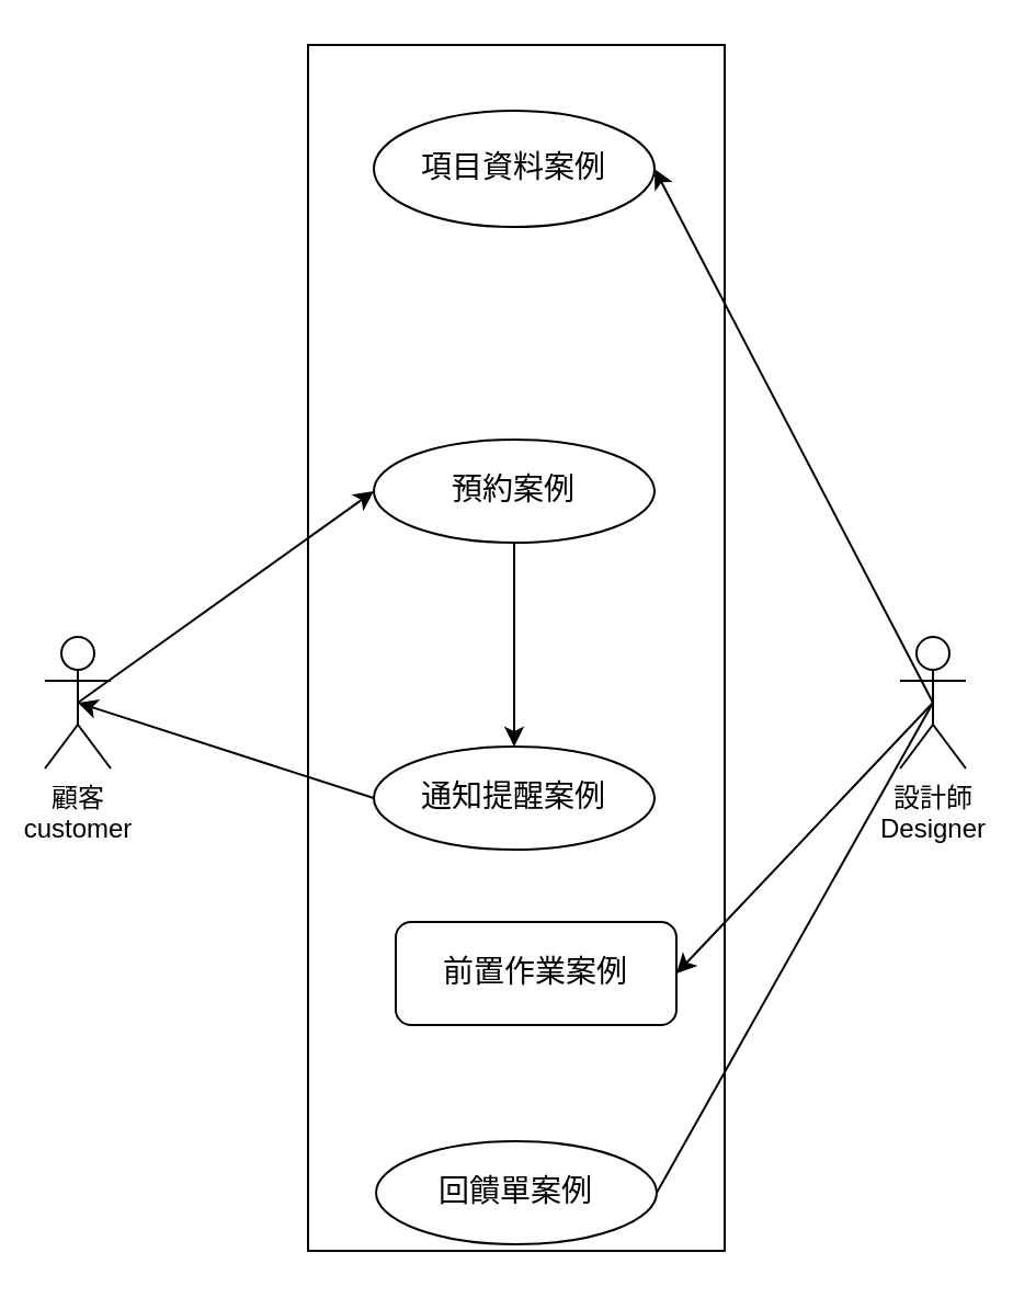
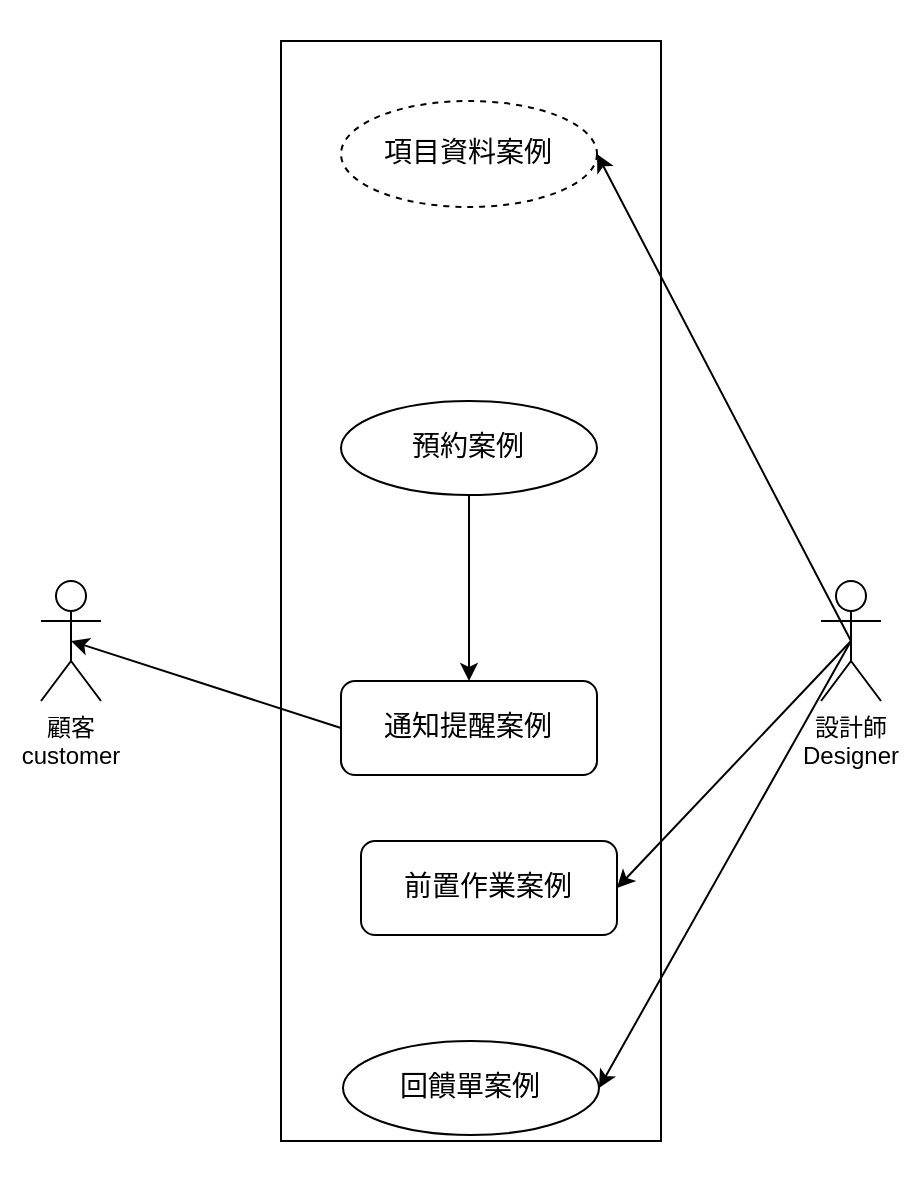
- <mxCell id="7" value="&lt;div style=&quot;font-family: Consolas, &amp;quot;Courier New&amp;quot;, monospace; font-size: 14px; line-height: 19px;&quot;&gt;&lt;div style=&quot;line-height: 19px;&quot;&gt;項目資料案例&lt;/div&gt;&lt;/div&gt;" style="ellipse;whiteSpace=wrap;html=1;fillColor=none;labelBackgroundColor=none;fontColor=default;strokeColor=default;" parent="1" vertex="1"><mxGeometry x="170" y="50" width="128" height="53" as="geometry" /></mxCell>
+ <mxCell id="7" value="&lt;div style=&quot;font-family: Consolas, &amp;quot;Courier New&amp;quot;, monospace; font-size: 14px; line-height: 19px;&quot;&gt;&lt;div style=&quot;line-height: 19px;&quot;&gt;項目資料案例&lt;/div&gt;&lt;/div&gt;" style="ellipse;whiteSpace=wrap;html=1;fillColor=none;labelBackgroundColor=none;fontColor=default;strokeColor=default;dashed=1;" parent="1" vertex="1"><mxGeometry x="170" y="50" width="128" height="53" as="geometry" /></mxCell>
- <mxCell id="13" style="edgeStyle=none;html=1;exitX=0.5;exitY=0.5;exitDx=0;exitDy=0;exitPerimeter=0;entryX=0;entryY=0.5;entryDx=0;entryDy=0;startArrow=none;startFill=0;endArrow=classic;endFill=1;labelBackgroundColor=none;fontColor=default;strokeColor=default;" parent="1" source="14" target="9" edge="1"><mxGeometry relative="1" as="geometry" /></mxCell>
- <mxCell id="11" value="&lt;div style=&quot;font-family: Consolas, &amp;quot;Courier New&amp;quot;, monospace; font-size: 14px; line-height: 19px;&quot;&gt;&lt;div style=&quot;line-height: 19px;&quot;&gt;通知提醒案例&lt;/div&gt;&lt;/div&gt;" style="ellipse;whiteSpace=wrap;html=1;fillColor=none;labelBackgroundColor=none;fontColor=default;strokeColor=default;" parent="1" vertex="1"><mxGeometry x="170" y="340" width="128" height="47" as="geometry" /></mxCell>
+ <mxCell id="11" value="&lt;div style=&quot;font-family: Consolas, &amp;quot;Courier New&amp;quot;, monospace; font-size: 14px; line-height: 19px;&quot;&gt;&lt;div style=&quot;line-height: 19px;&quot;&gt;通知提醒案例&lt;/div&gt;&lt;/div&gt;" style="whiteSpace=wrap;html=1;fillColor=none;labelBackgroundColor=none;fontColor=default;strokeColor=default;rounded=1;" parent="1" vertex="1"><mxGeometry x="170" y="340" width="128" height="47" as="geometry" /></mxCell>
- <mxCell id="3" style="edgeStyle=none;html=1;exitX=0.5;exitY=0.5;exitDx=0;exitDy=0;exitPerimeter=0;entryX=1;entryY=0.5;entryDx=0;entryDy=0;startArrow=none;startFill=0;endArrow=none;endFill=1;labelBackgroundColor=none;fontColor=default;strokeColor=default;" parent="1" source="5" target="12" edge="1"><mxGeometry relative="1" as="geometry" /></mxCell>
+ <mxCell id="3" style="edgeStyle=none;html=1;exitX=0.5;exitY=0.5;exitDx=0;exitDy=0;exitPerimeter=0;entryX=1;entryY=0.5;entryDx=0;entryDy=0;startArrow=none;startFill=0;endArrow=classic;endFill=1;labelBackgroundColor=none;fontColor=default;strokeColor=default;" parent="1" source="5" target="12" edge="1"><mxGeometry relative="1" as="geometry" /></mxCell>
